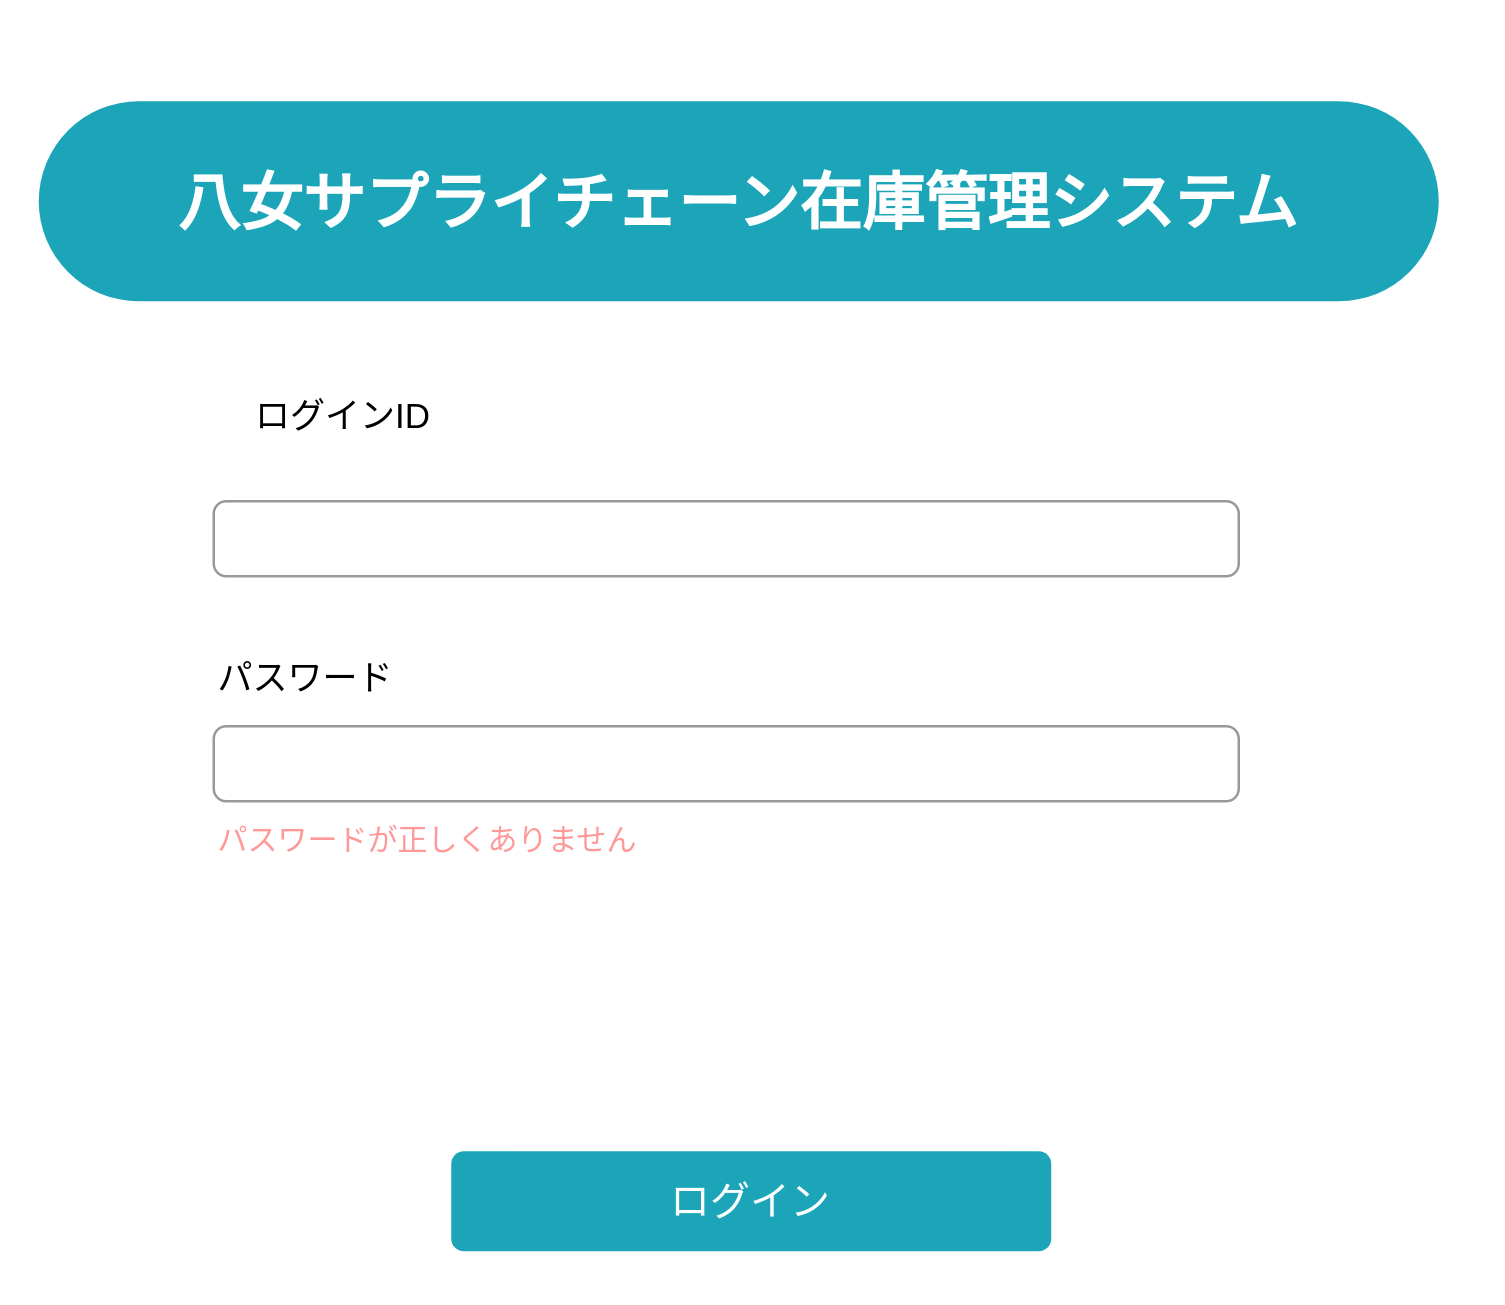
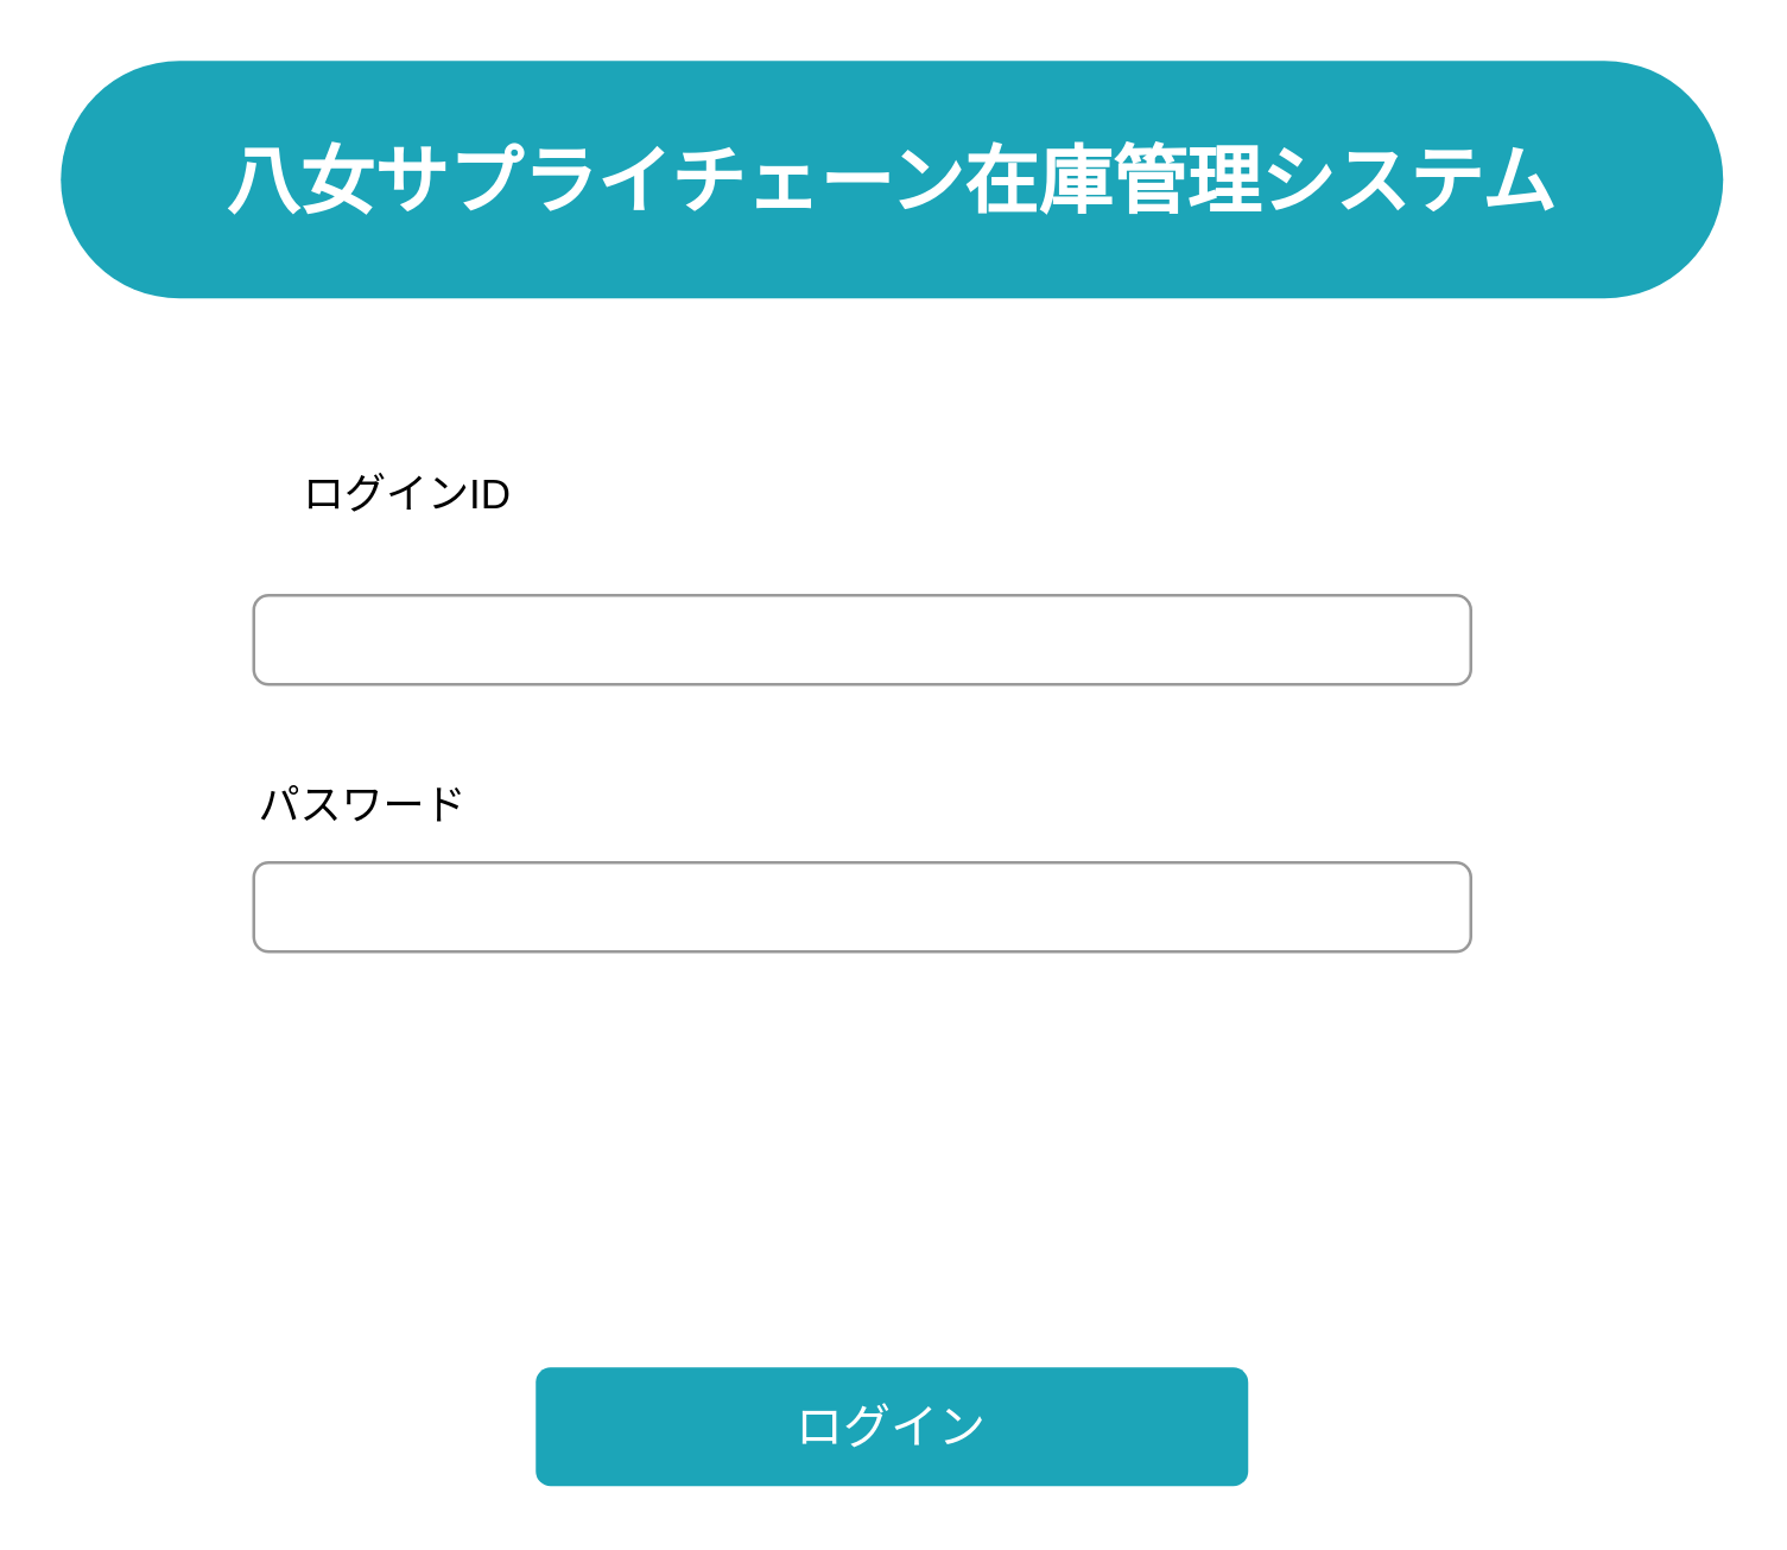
- <mxCell id="8" value="八女サプライチェーン在庫管理システム" style="rounded=1;whiteSpace=wrap;html=1;arcSize=50;strokeColor=none;strokeWidth=1;fillColor=#1CA5B8;fontColor=#ffffff;whiteSpace=wrap;align=center;verticalAlign=middle;spacingLeft=0;fontStyle=1;fontSize=25;spacing=10;" vertex="1" parent="1"><mxGeometry x="15" y="40" width="560" height="80" as="geometry" /></mxCell>
+ <mxCell id="8" value="八女サプライチェーン在庫管理システム" style="rounded=1;whiteSpace=wrap;html=1;arcSize=50;strokeColor=none;strokeWidth=1;fillColor=#1CA5B8;fontColor=#ffffff;whiteSpace=wrap;align=center;verticalAlign=middle;spacingLeft=0;fontStyle=1;fontSize=25;spacing=10;" vertex="1" parent="1"><mxGeometry x="20" y="20" width="560" height="80" as="geometry" /></mxCell>
- <mxCell id="5" value="パスワードが正しくありません" style="fillColor=none;strokeColor=none;align=left;spacing=2;fontSize=12;fontColor=#FF9999;" vertex="1" parent="1"><mxGeometry x="85" y="320" width="260" height="30" as="geometry" /></mxCell>
